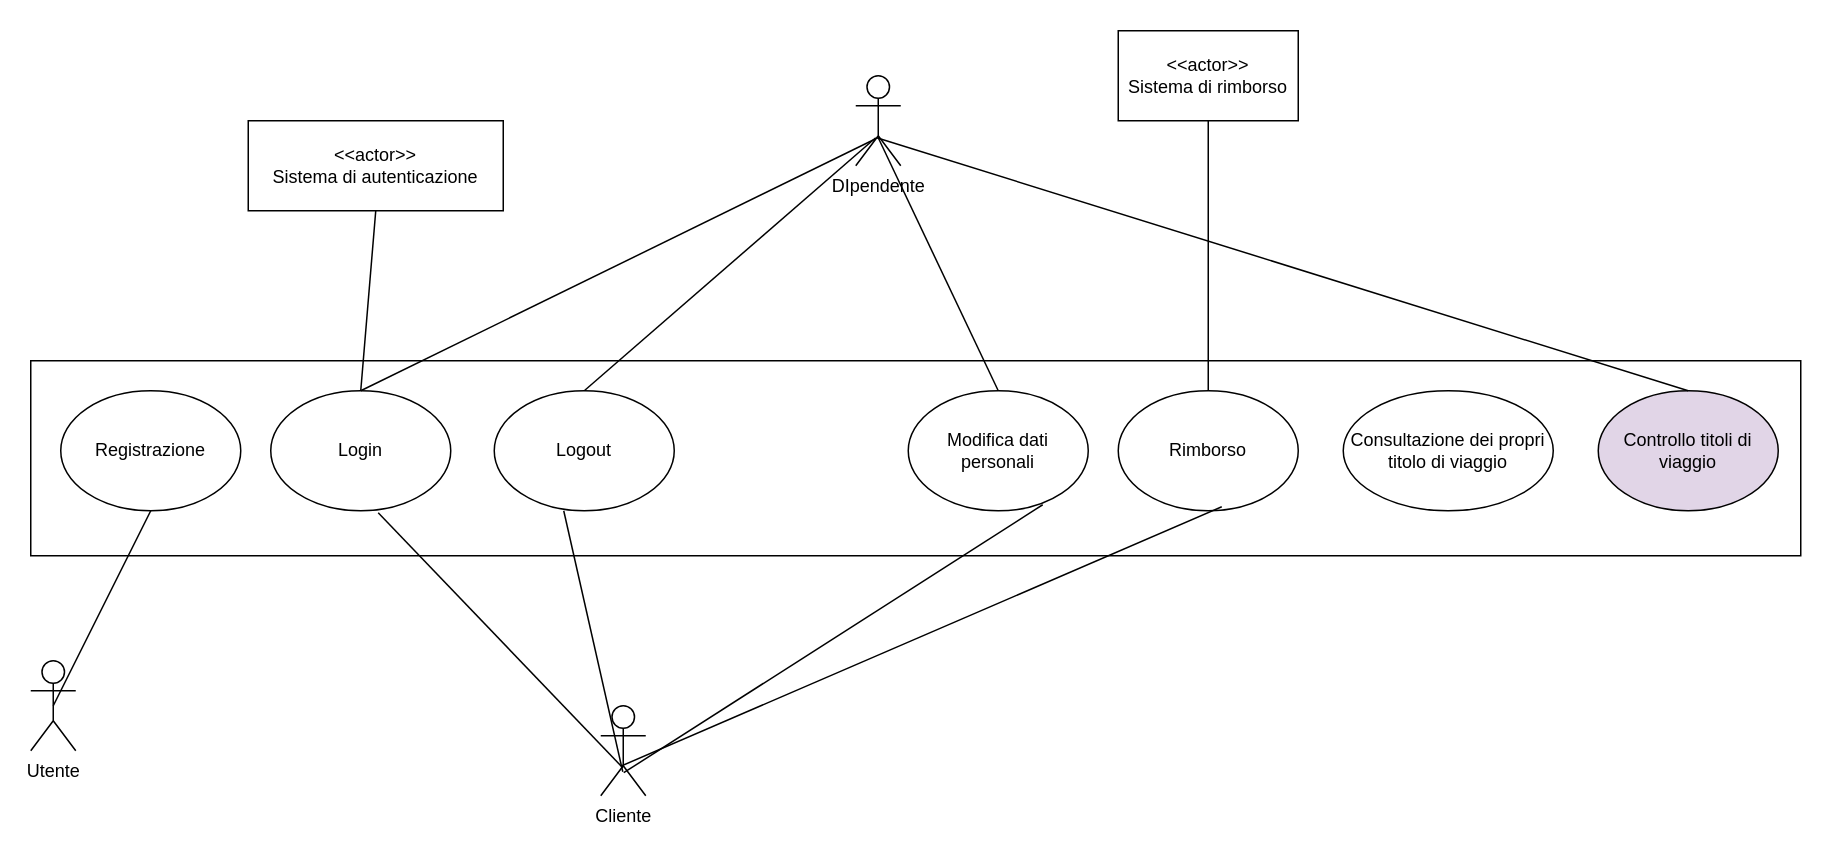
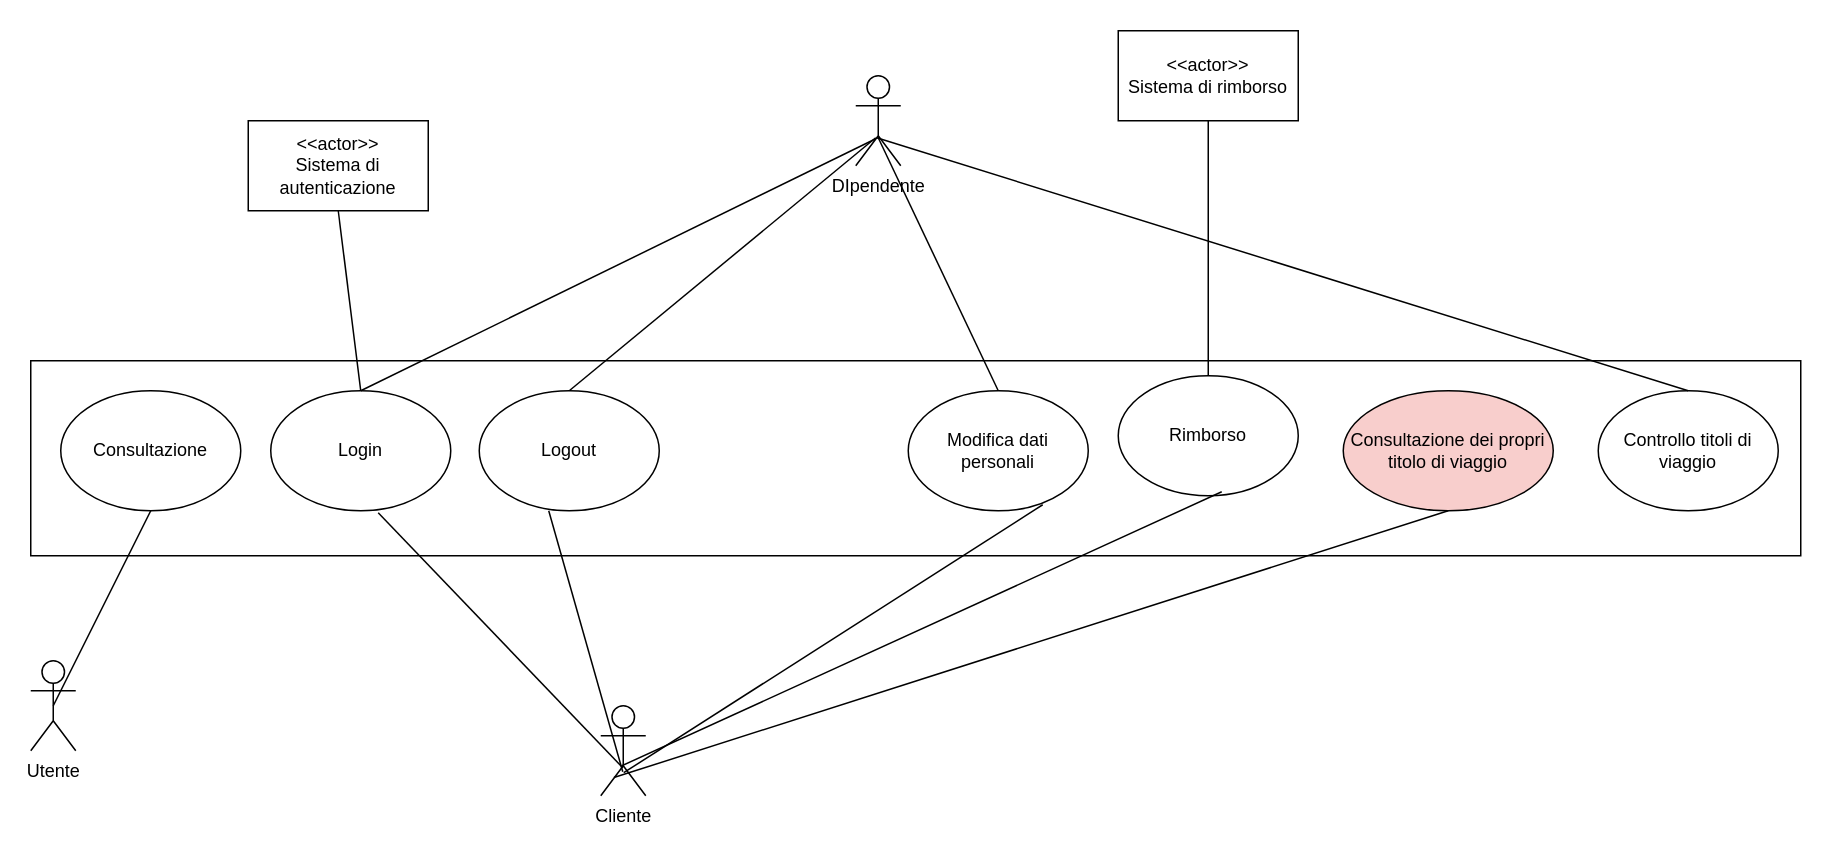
- <mxCell id="10" value="&amp;lt;&amp;lt;actor&amp;gt;&amp;gt;&lt;div&gt;Sistema di autenticazione&lt;/div&gt;" style="rounded=0;whiteSpace=wrap;html=1;" vertex="1" parent="1"><mxGeometry x="165" y="80" width="170" height="60" as="geometry" /></mxCell>
+ <mxCell id="10" value="&amp;lt;&amp;lt;actor&amp;gt;&amp;gt;&lt;div&gt;Sistema di autenticazione&lt;/div&gt;" style="rounded=0;whiteSpace=wrap;html=1;" vertex="1" parent="1"><mxGeometry x="165" y="80" width="120" height="60" as="geometry" /></mxCell>
- <mxCell id="25" value="Registrazione" style="ellipse;whiteSpace=wrap;html=1;" vertex="1" parent="1"><mxGeometry x="40" y="260" width="120" height="80" as="geometry" /></mxCell>
+ <mxCell id="25" value="Consultazione" style="ellipse;whiteSpace=wrap;html=1;" vertex="1" parent="1"><mxGeometry x="40" y="260" width="120" height="80" as="geometry" /></mxCell>
- <mxCell id="11" value="Logout" style="ellipse;whiteSpace=wrap;html=1;" vertex="1" parent="1"><mxGeometry x="329" y="260" width="120" height="80" as="geometry" /></mxCell>
+ <mxCell id="11" value="Logout" style="ellipse;whiteSpace=wrap;html=1;" vertex="1" parent="1"><mxGeometry x="319" y="260" width="120" height="80" as="geometry" /></mxCell>
- <mxCell id="6" value="Rimborso" style="ellipse;whiteSpace=wrap;html=1;" vertex="1" parent="1"><mxGeometry x="745" y="260" width="120" height="80" as="geometry" /></mxCell>
+ <mxCell id="6" value="Rimborso" style="ellipse;whiteSpace=wrap;html=1;" vertex="1" parent="1"><mxGeometry x="745" y="250" width="120" height="80" as="geometry" /></mxCell>
- <mxCell id="7" value="Consultazione dei propri titolo di viaggio" style="ellipse;whiteSpace=wrap;html=1;" vertex="1" parent="1"><mxGeometry x="895" y="260" width="140" height="80" as="geometry" /></mxCell>
+ <mxCell id="7" value="Consultazione dei propri titolo di viaggio" style="ellipse;whiteSpace=wrap;html=1;fillColor=#f8cecc;" vertex="1" parent="1"><mxGeometry x="895" y="260" width="140" height="80" as="geometry" /></mxCell>
- <mxCell id="9" value="Controllo titoli di viaggio" style="ellipse;whiteSpace=wrap;html=1;fillColor=#e1d5e7;" vertex="1" parent="1"><mxGeometry x="1065" y="260" width="120" height="80" as="geometry" /></mxCell>
+ <mxCell id="9" value="Controllo titoli di viaggio" style="ellipse;whiteSpace=wrap;html=1;" vertex="1" parent="1"><mxGeometry x="1065" y="260" width="120" height="80" as="geometry" /></mxCell>
+ <mxCell id="23" value="" style="endArrow=none;html=1;rounded=0;entryX=0.5;entryY=1;entryDx=0;entryDy=0;exitX=0.292;exitY=0.798;exitDx=0;exitDy=0;exitPerimeter=0;" edge="1" parent="1" source="2" target="7"><mxGeometry width="50" height="50" relative="1" as="geometry"><mxPoint x="600" y="300" as="sourcePoint" /><mxPoint x="650" y="250" as="targetPoint" /></mxGeometry></mxCell>
